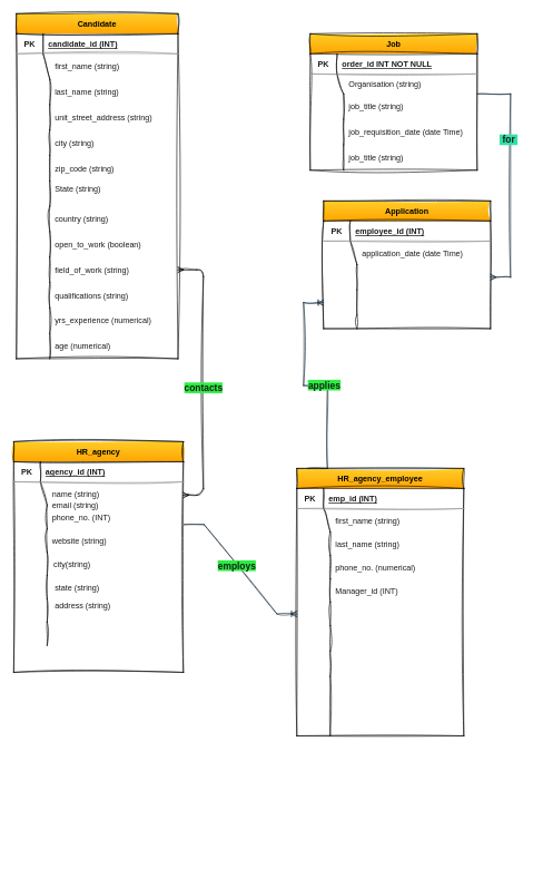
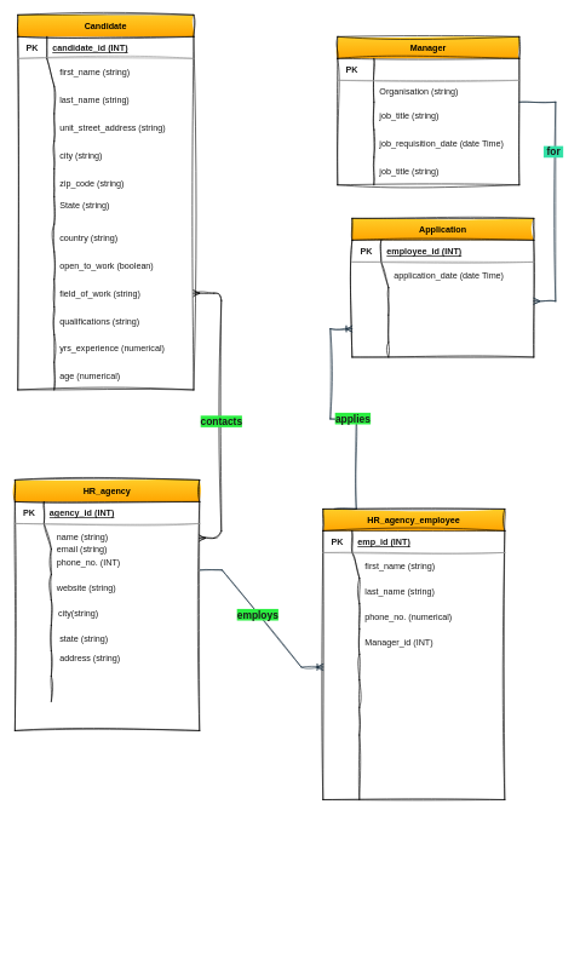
- <mxCell id="2" value="Job" style="shape=table;startSize=30;container=1;collapsible=1;childLayout=tableLayout;fixedRows=1;rowLines=0;fontStyle=1;align=center;resizeLast=1;rounded=0;labelBackgroundColor=none;sketch=1;curveFitting=1;jiggle=2;fillColor=#ffcd28;strokeColor=default;gradientColor=#ffa500;swimlaneFillColor=none;strokeWidth=1;" parent="1" vertex="1"><mxGeometry x="464" y="50" width="250" height="204" as="geometry" /></mxCell>
+ <mxCell id="2" value="Manager" style="shape=table;startSize=30;container=1;collapsible=1;childLayout=tableLayout;fixedRows=1;rowLines=0;fontStyle=1;align=center;resizeLast=1;rounded=0;labelBackgroundColor=none;sketch=1;curveFitting=1;jiggle=2;fillColor=#ffcd28;strokeColor=default;gradientColor=#ffa500;swimlaneFillColor=none;strokeWidth=1;" parent="1" vertex="1"><mxGeometry x="464" y="50" width="250" height="204" as="geometry" /></mxCell>
- <mxCell id="5" value="order_id INT NOT NULL " style="shape=partialRectangle;overflow=hidden;connectable=0;fillColor=none;top=0;left=0;bottom=0;right=0;align=left;spacingLeft=6;fontStyle=5;rounded=0;labelBackgroundColor=none;strokeColor=#909090;fontColor=#1A1A1A;sketch=1;curveFitting=1;jiggle=2;" parent="3" vertex="1"><mxGeometry x="40" width="210" height="30" as="geometry"><mxRectangle width="210" height="30" as="alternateBounds" /></mxGeometry></mxCell>
